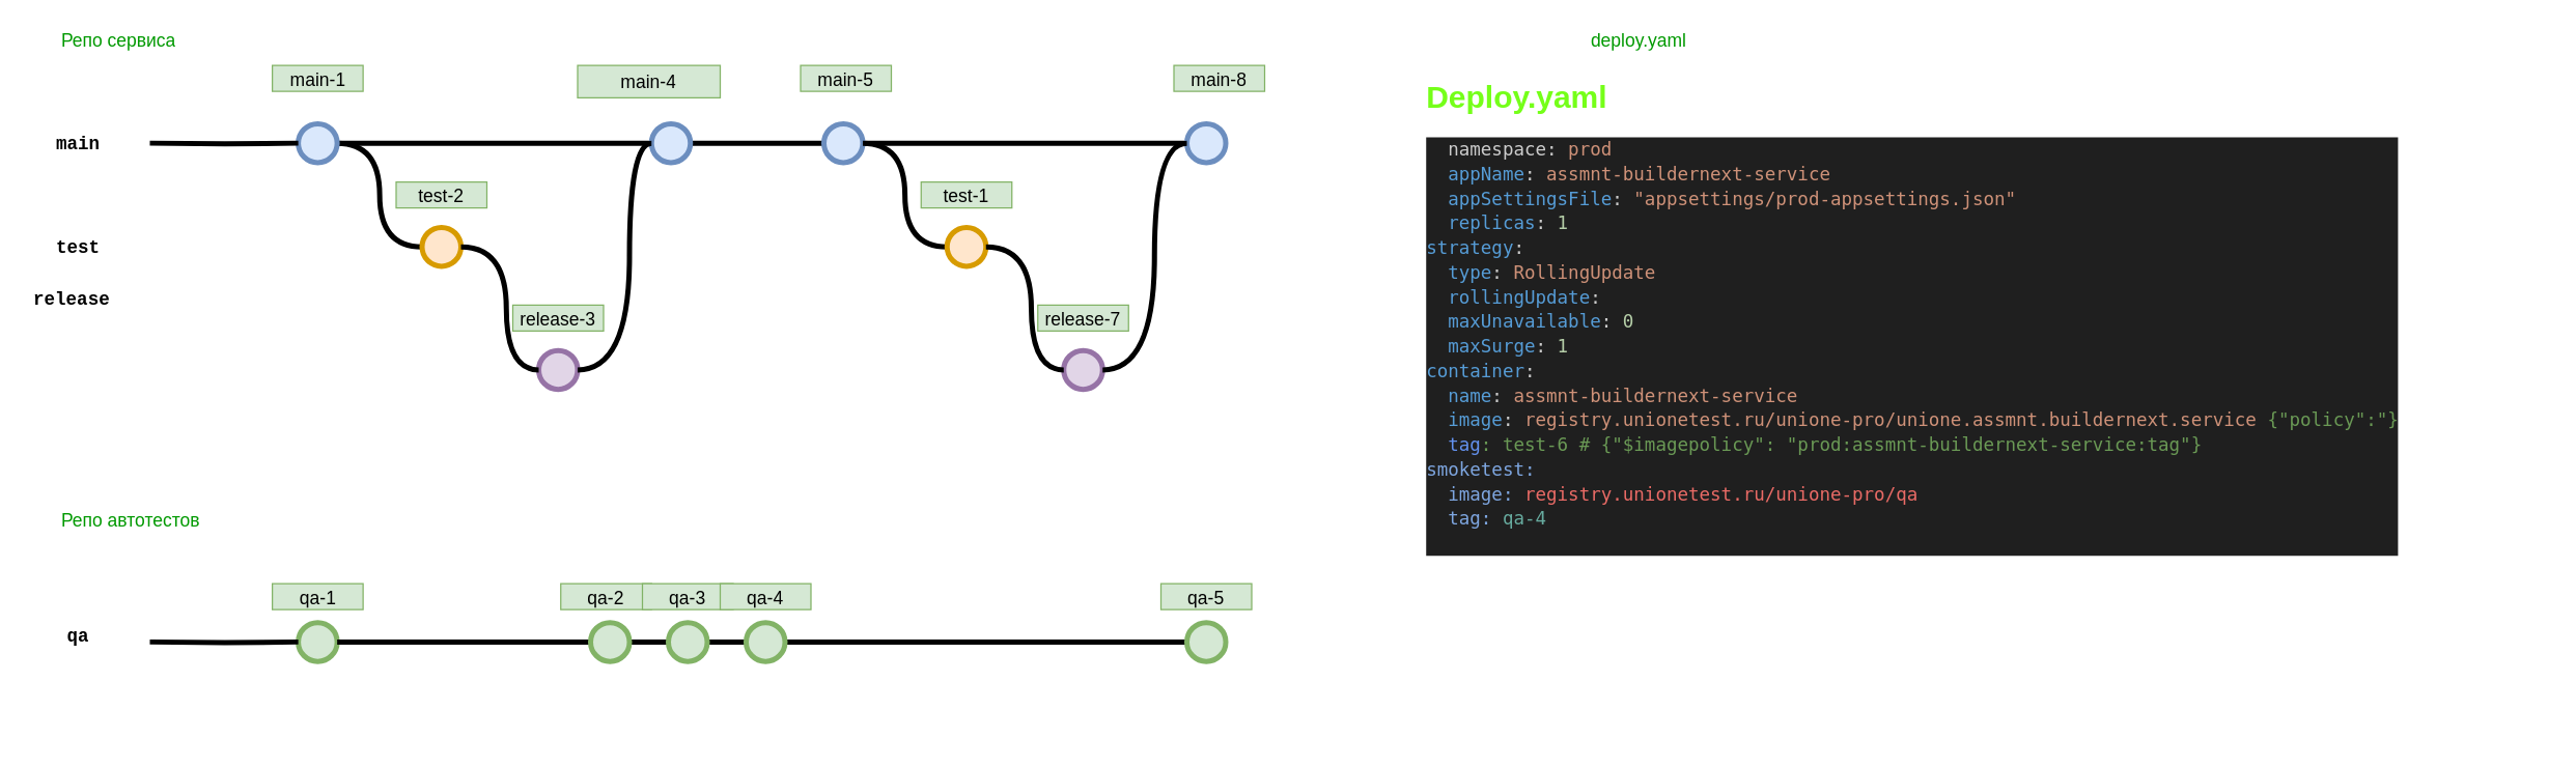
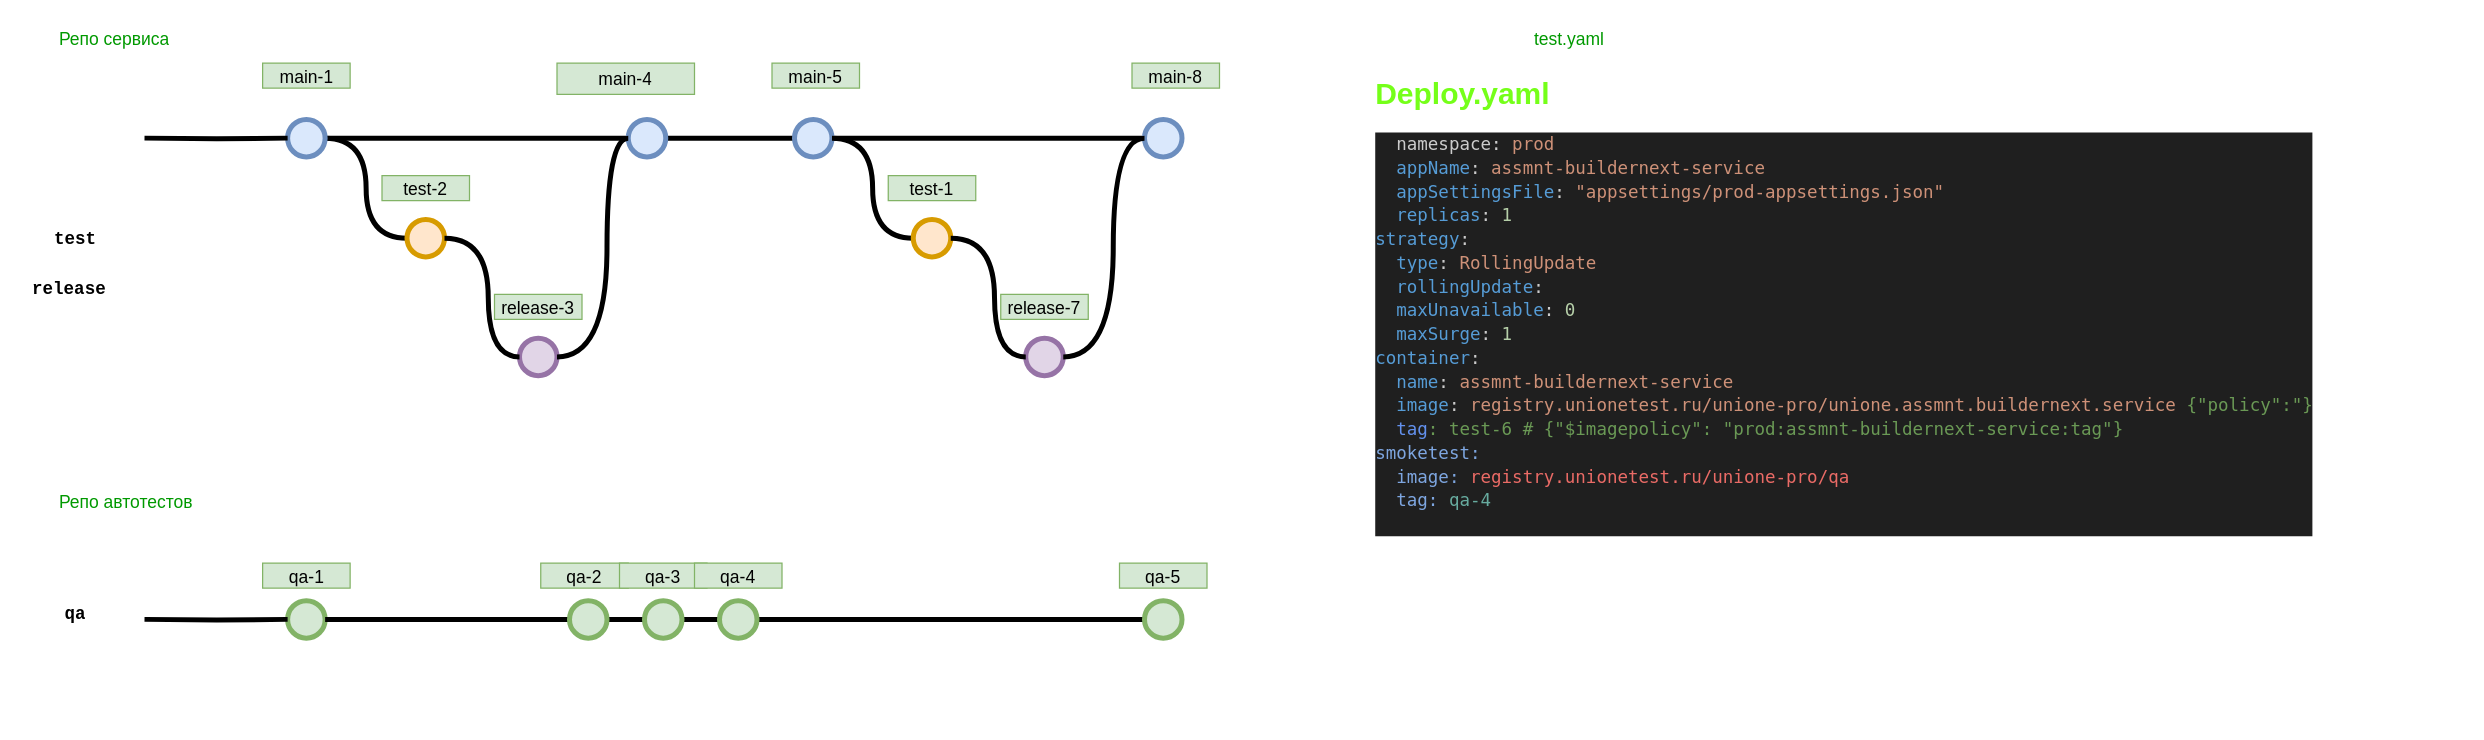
- <mxCell id="14" value="deploy.yaml" style="text;html=1;strokeColor=none;fillColor=none;align=left;verticalAlign=middle;whiteSpace=wrap;overflow=hidden;fontSize=14;fontStyle=0;fontColor=#009900;" parent="1" vertex="1"><mxGeometry x="1225" y="20" width="80" height="20" as="geometry" /></mxCell>
+ <mxCell id="14" value="test.yaml" style="text;html=1;strokeColor=none;fillColor=none;align=left;verticalAlign=middle;whiteSpace=wrap;overflow=hidden;fontSize=14;fontStyle=0;fontColor=#009900;" parent="1" vertex="1"><mxGeometry x="1225" y="20" width="80" height="20" as="geometry" /></mxCell>
- <mxCell id="11" value="main" style="text;html=1;strokeColor=none;fillColor=none;align=center;verticalAlign=middle;whiteSpace=wrap;overflow=hidden;fontSize=14;fontStyle=1;fontFamily=Courier New;" parent="1" vertex="1"><mxGeometry x="35" y="100" width="50" height="20" as="geometry" /></mxCell>
